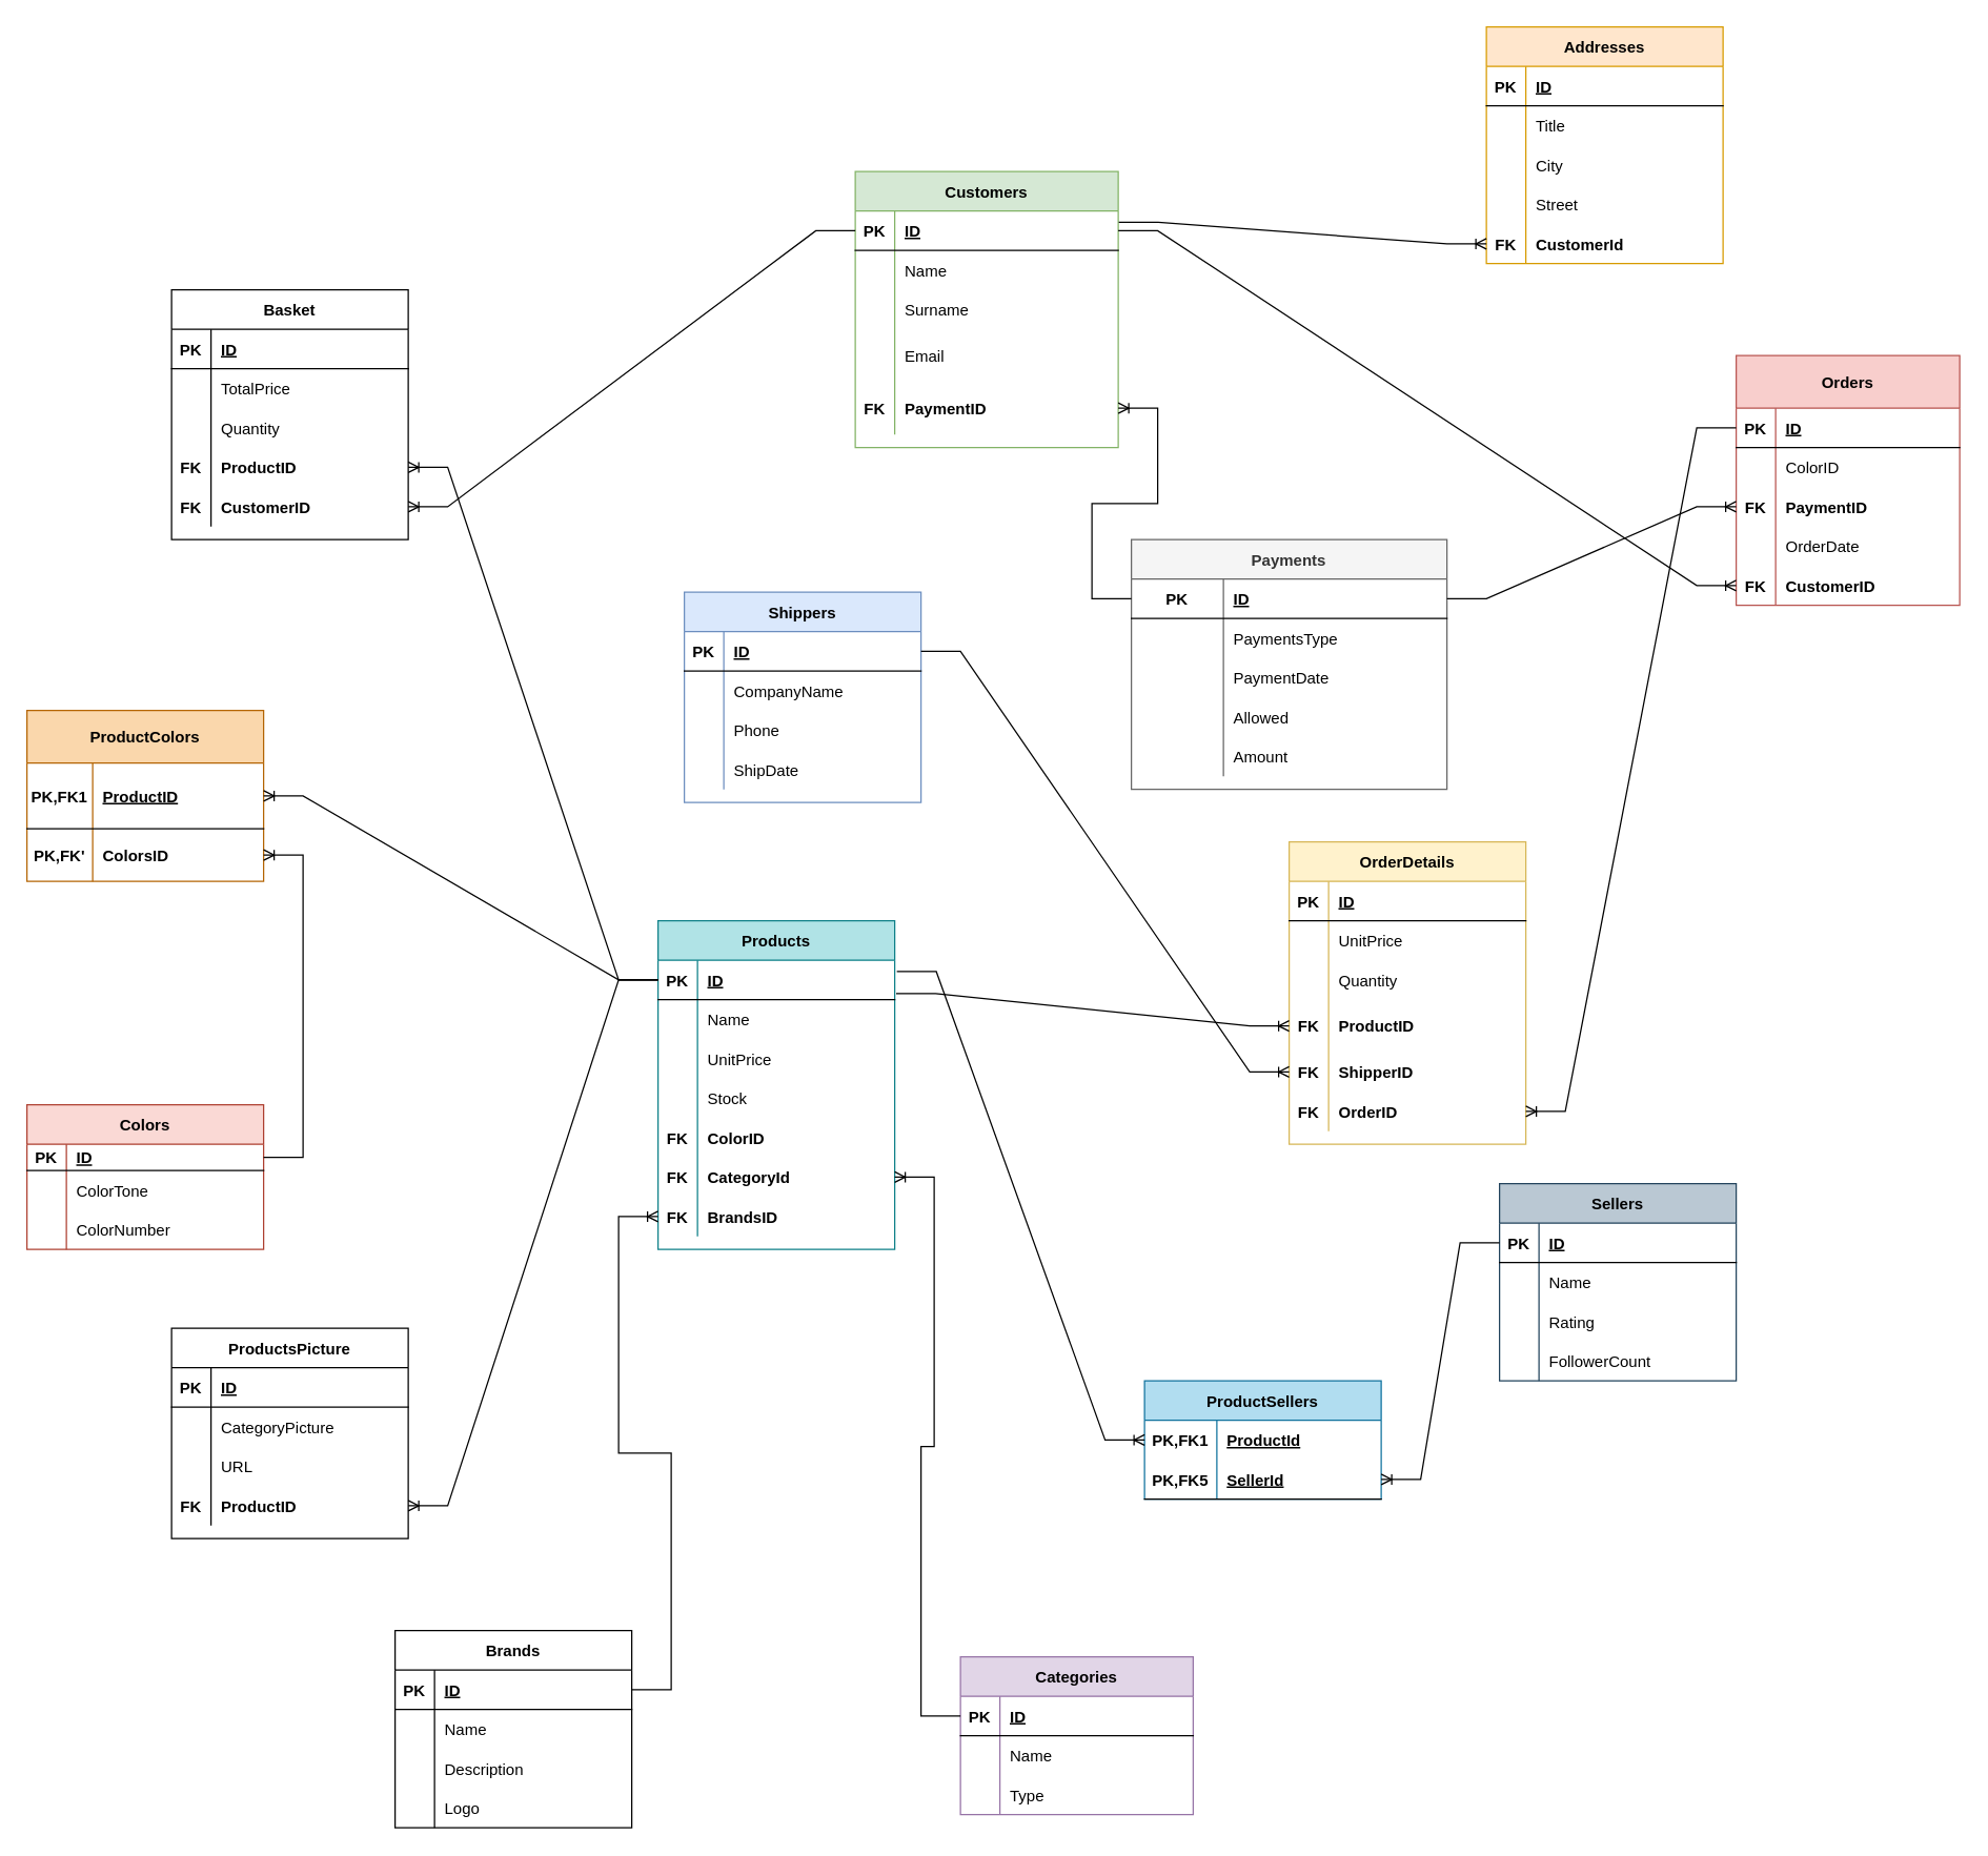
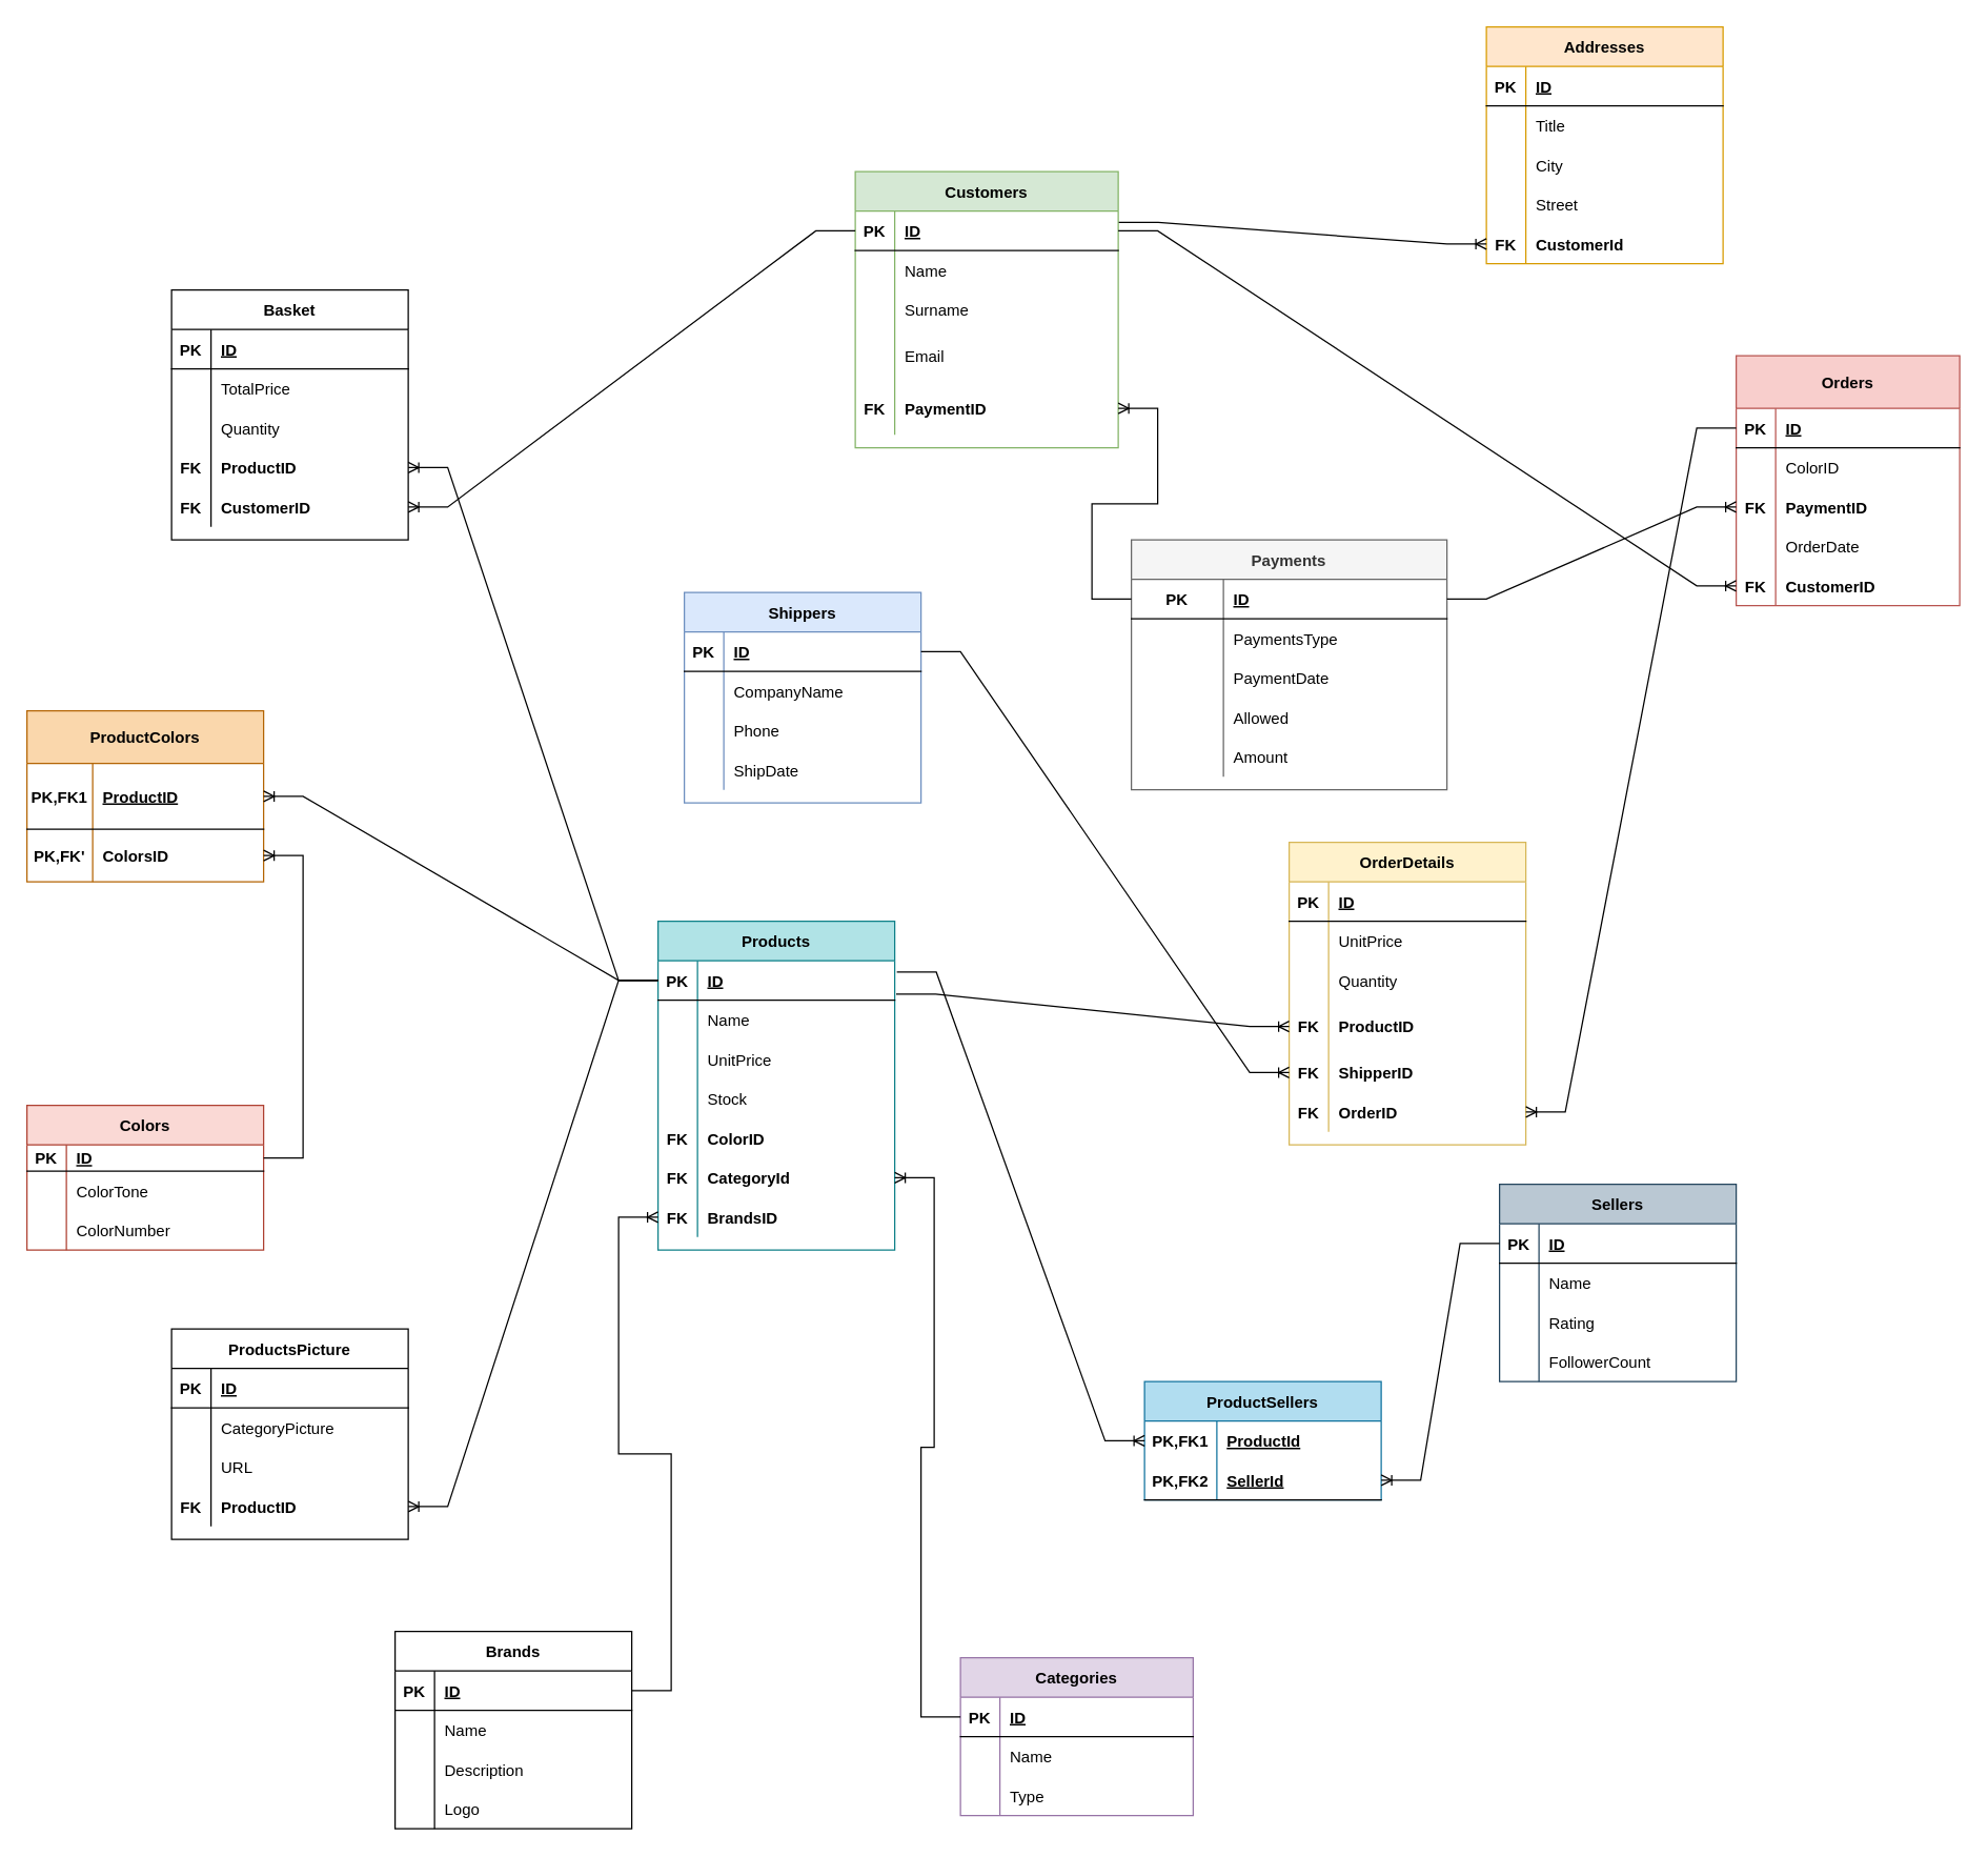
- <mxCell id="86" value="PK,FK5" style="shape=partialRectangle;connectable=0;fillColor=none;top=0;left=0;bottom=0;right=0;fontStyle=1;overflow=hidden;" vertex="1" parent="85"><mxGeometry width="55" height="30" as="geometry"><mxRectangle width="55" height="30" as="alternateBounds" /></mxGeometry></mxCell>
+ <mxCell id="86" value="PK,FK2" style="shape=partialRectangle;connectable=0;fillColor=none;top=0;left=0;bottom=0;right=0;fontStyle=1;overflow=hidden;" vertex="1" parent="85"><mxGeometry width="55" height="30" as="geometry"><mxRectangle width="55" height="30" as="alternateBounds" /></mxGeometry></mxCell>
